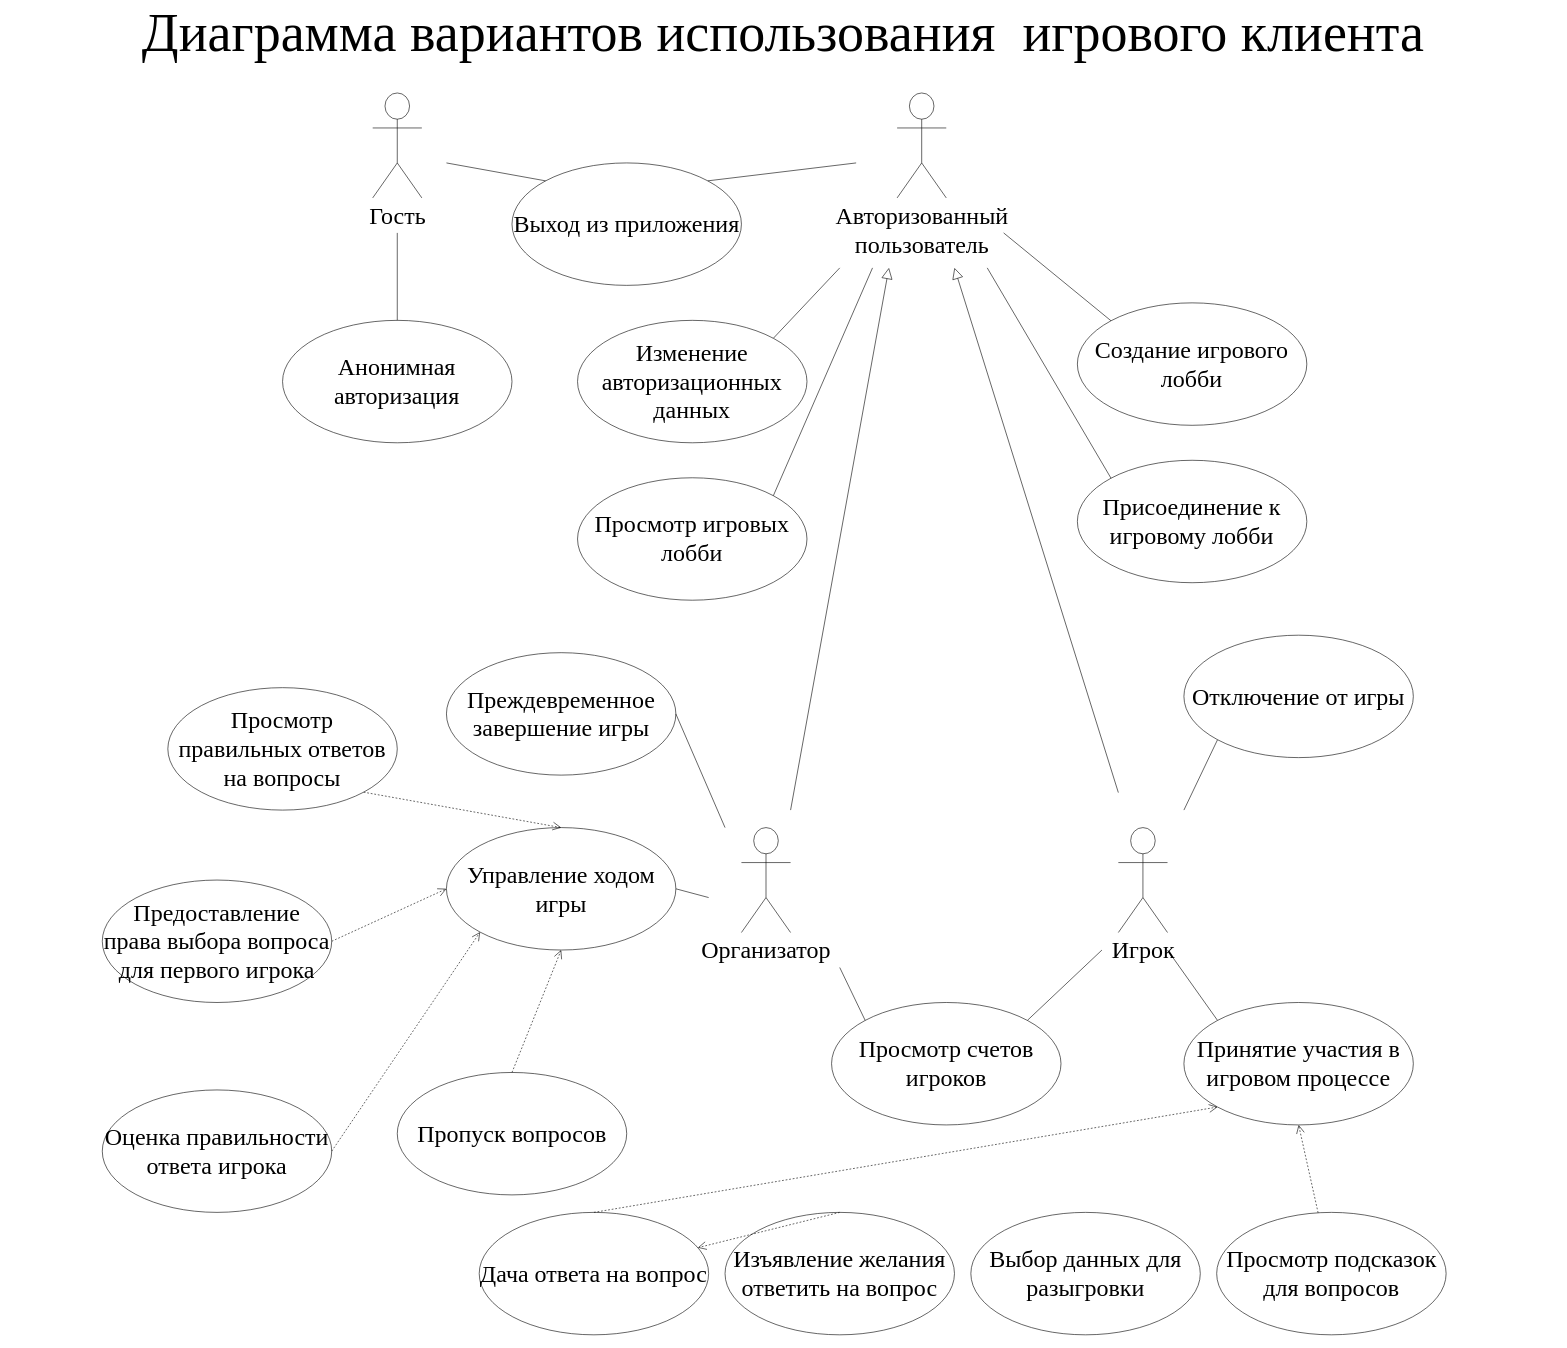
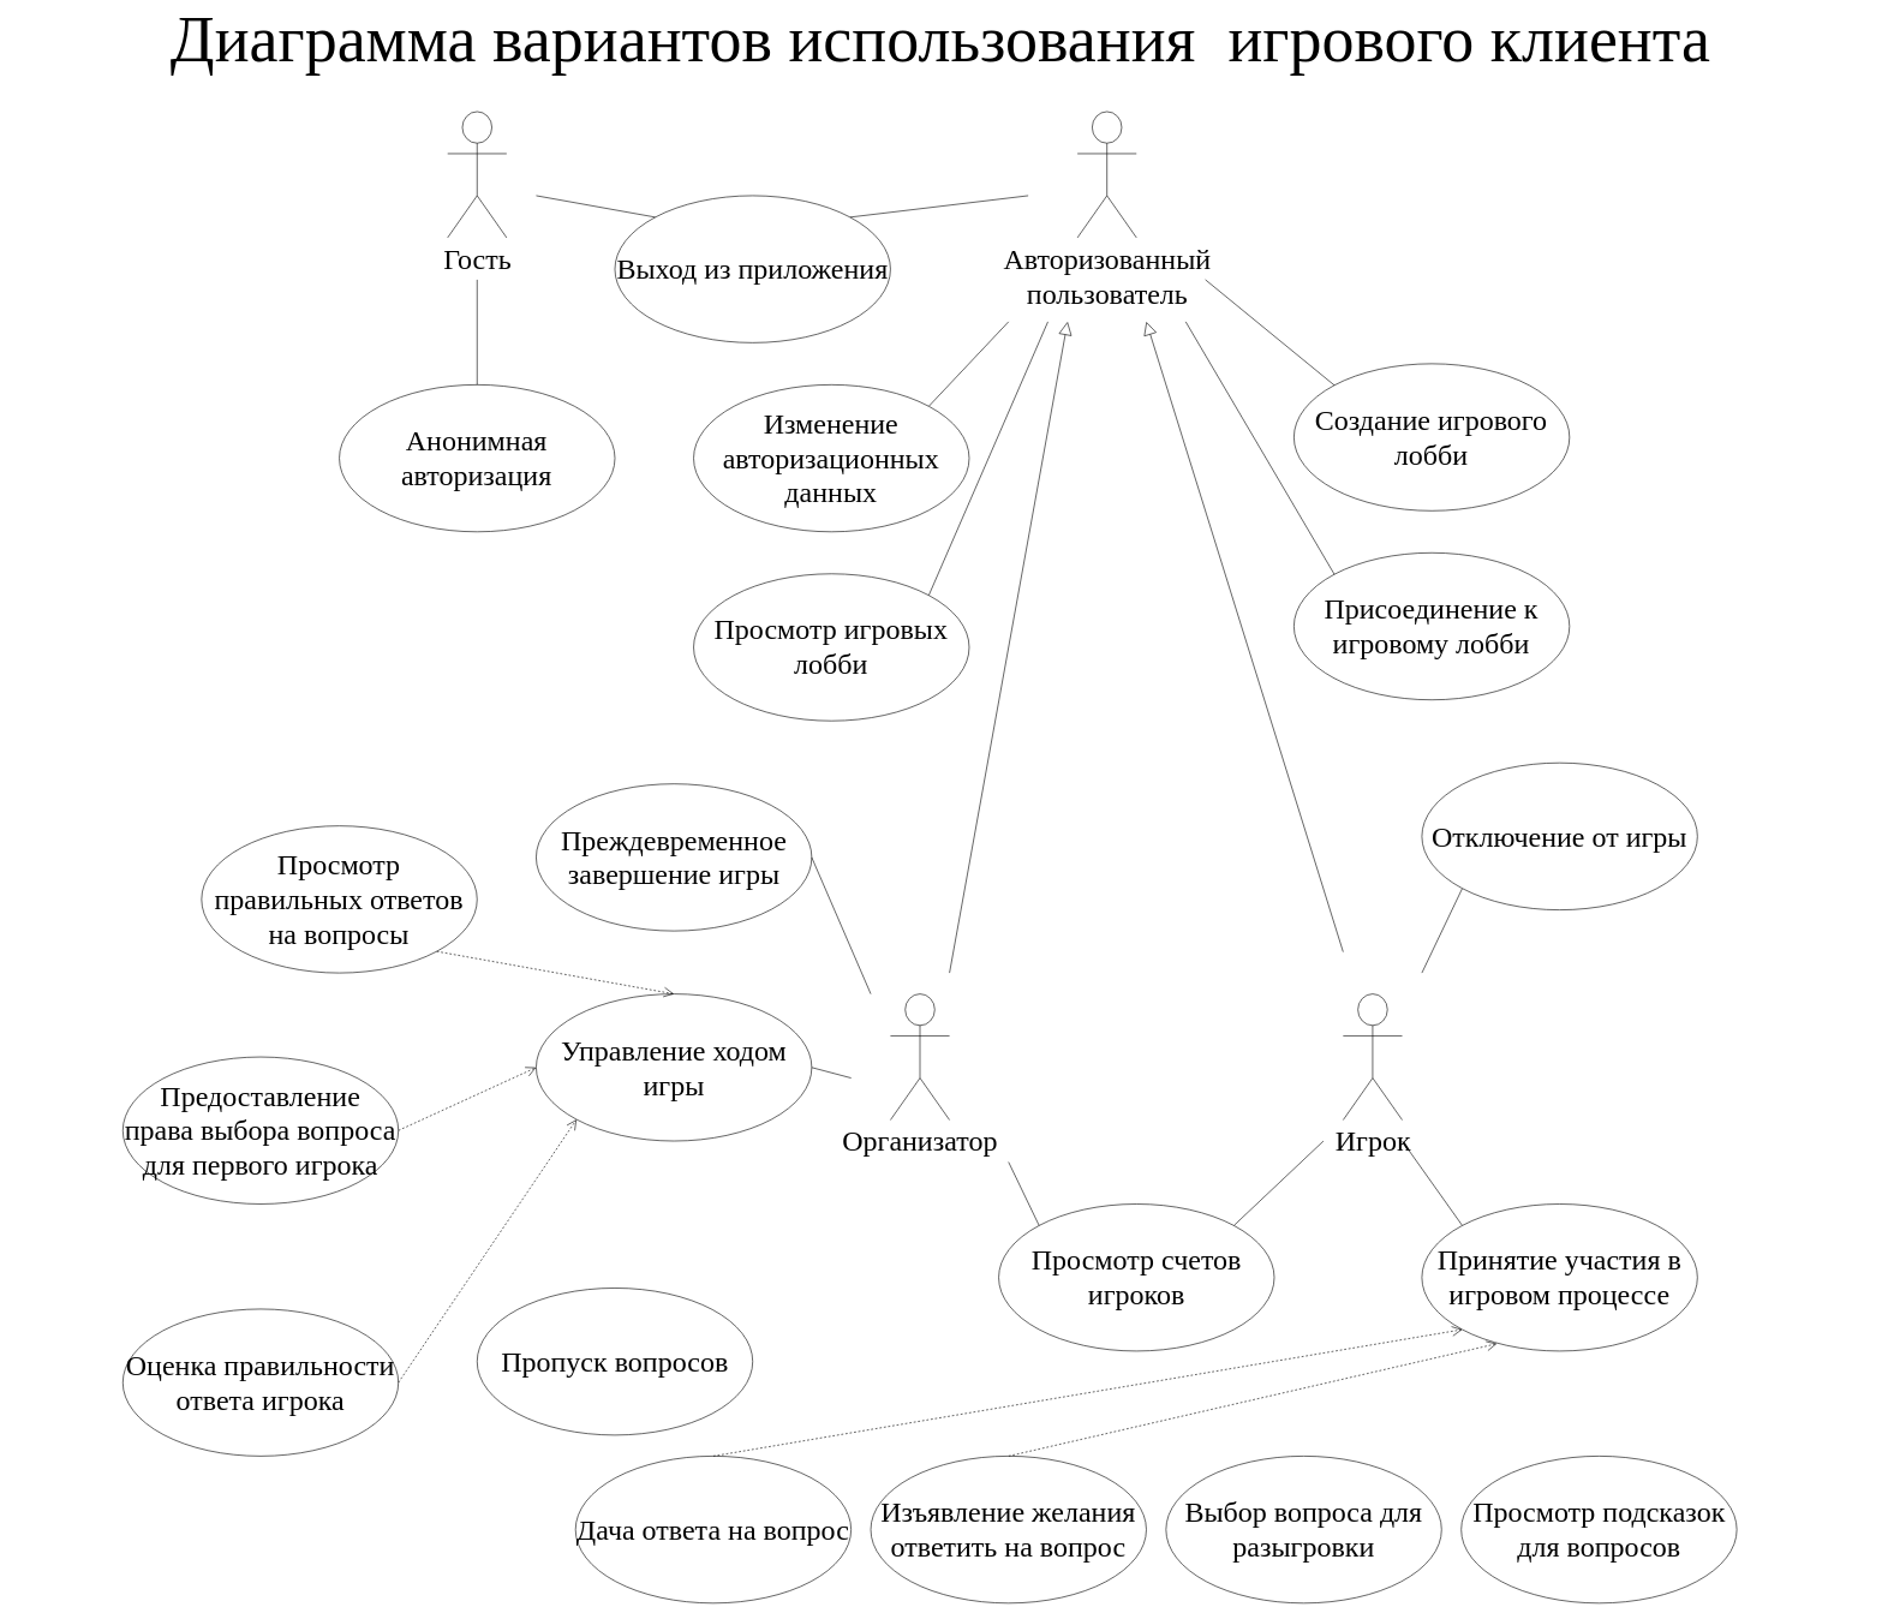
- <mxCell id="43" value="" style="endArrow=open;endSize=12;dashed=1;html=1;exitX=0.5;exitY=0;exitDx=0;exitDy=0;entryX=0.5;entryY=1;entryDx=0;entryDy=0;fontFamily=Times New Roman;fontSize=40;" parent="2" source="42" target="28" edge="1"><mxGeometry width="160" relative="1" as="geometry"><mxPoint x="382.439" y="1486.901" as="sourcePoint" /><mxPoint x="656.983" y="1427.859" as="targetPoint" /></mxGeometry></mxCell>
- <mxCell id="47" value="" style="endArrow=open;endSize=12;dashed=1;html=1;entryX=0.5;entryY=1;entryDx=0;entryDy=0;fontFamily=Times New Roman;fontSize=40;" parent="2" source="46" target="31" edge="1"><mxGeometry width="160" relative="1" as="geometry"><mxPoint x="1666.341" y="1895.07" as="sourcePoint" /><mxPoint x="2070.798" y="1755.214" as="targetPoint" /></mxGeometry></mxCell>
- <mxCell id="40" value="" style="endArrow=open;endSize=12;dashed=1;html=1;exitX=0.5;exitY=0;exitDx=0;exitDy=0;fontFamily=Times New Roman;fontSize=40;" parent="2" source="23" target="25" edge="1"><mxGeometry width="160" relative="1" as="geometry"><mxPoint x="437.073" y="1253.662" as="sourcePoint" /><mxPoint x="711.617" y="1341.859" as="targetPoint" /></mxGeometry></mxCell>
+ <mxCell id="40" value="" style="endArrow=open;endSize=12;dashed=1;html=1;exitX=0.5;exitY=0;exitDx=0;exitDy=0;entryX=0.272;entryY=0.95;entryDx=0;entryDy=0;entryPerimeter=0;fontFamily=Times New Roman;fontSize=40;" parent="2" source="23" target="31" edge="1"><mxGeometry width="160" relative="1" as="geometry"><mxPoint x="437.073" y="1253.662" as="sourcePoint" /><mxPoint x="711.617" y="1341.859" as="targetPoint" /></mxGeometry></mxCell>
- <mxCell id="22" value="Выбор данных для разыгровки" style="ellipse;whiteSpace=wrap;html=1;strokeWidth=1;fontFamily=Times New Roman;fontSize=40;" parent="2" vertex="1"><mxGeometry x="1447.805" y="1865.915" width="382.439" height="204.085" as="geometry" /></mxCell>
+ <mxCell id="22" value="Выбор вопроса для разыгровки" style="ellipse;whiteSpace=wrap;html=1;strokeWidth=1;fontFamily=Times New Roman;fontSize=40;" parent="2" vertex="1"><mxGeometry x="1447.805" y="1865.915" width="382.439" height="204.085" as="geometry" /></mxCell>
